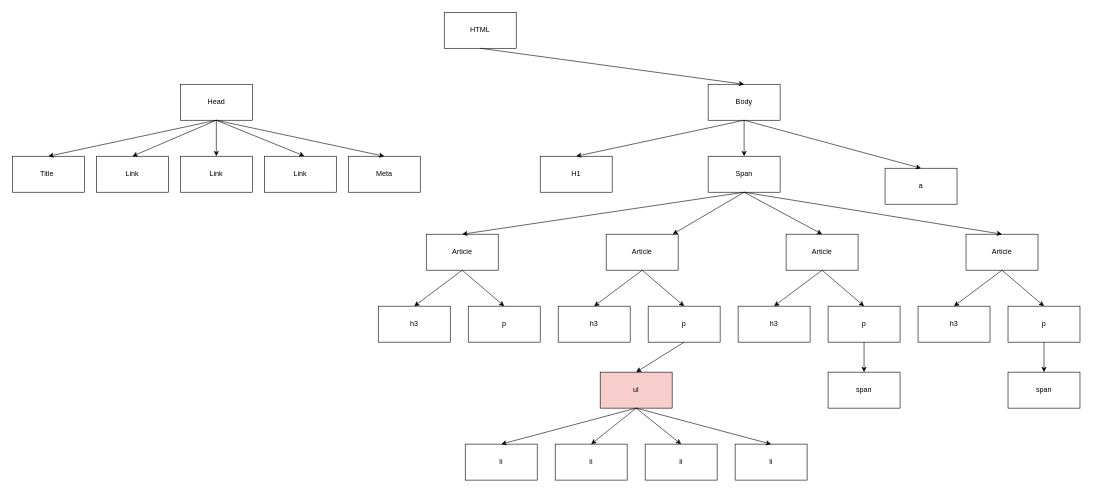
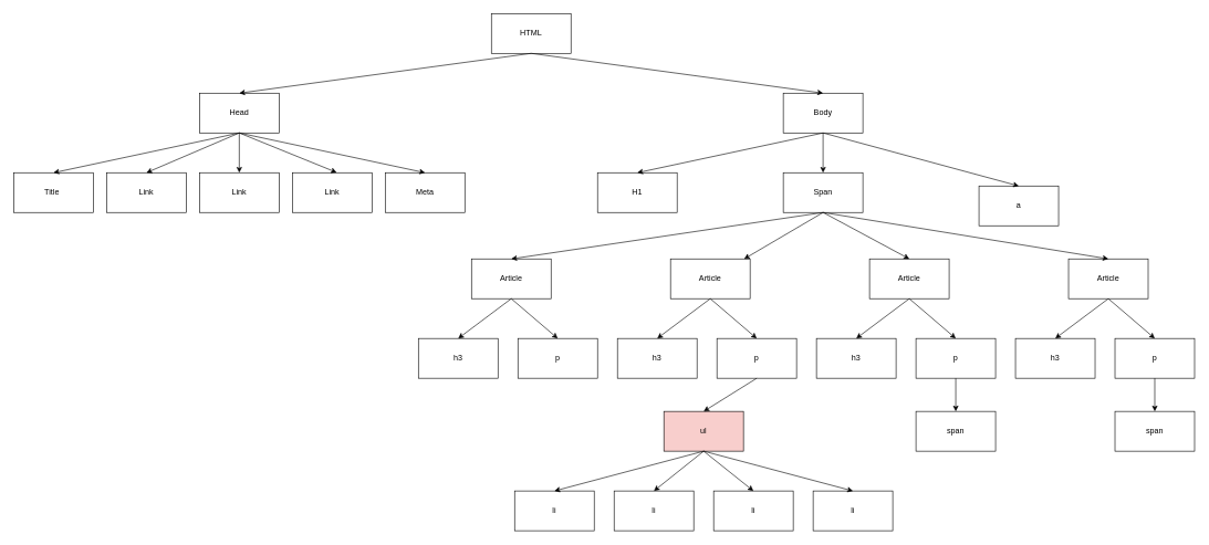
+ <mxCell id="15" value="" style="endArrow=classic;html=1;rounded=0;entryX=0.5;entryY=0;entryDx=0;entryDy=0;exitX=0.5;exitY=1;exitDx=0;exitDy=0;" edge="1" parent="1" source="2" target="3"><mxGeometry width="50" height="50" relative="1" as="geometry"><mxPoint x="690" y="160" as="sourcePoint" /><mxPoint x="740" y="110" as="targetPoint" /></mxGeometry></mxCell>
